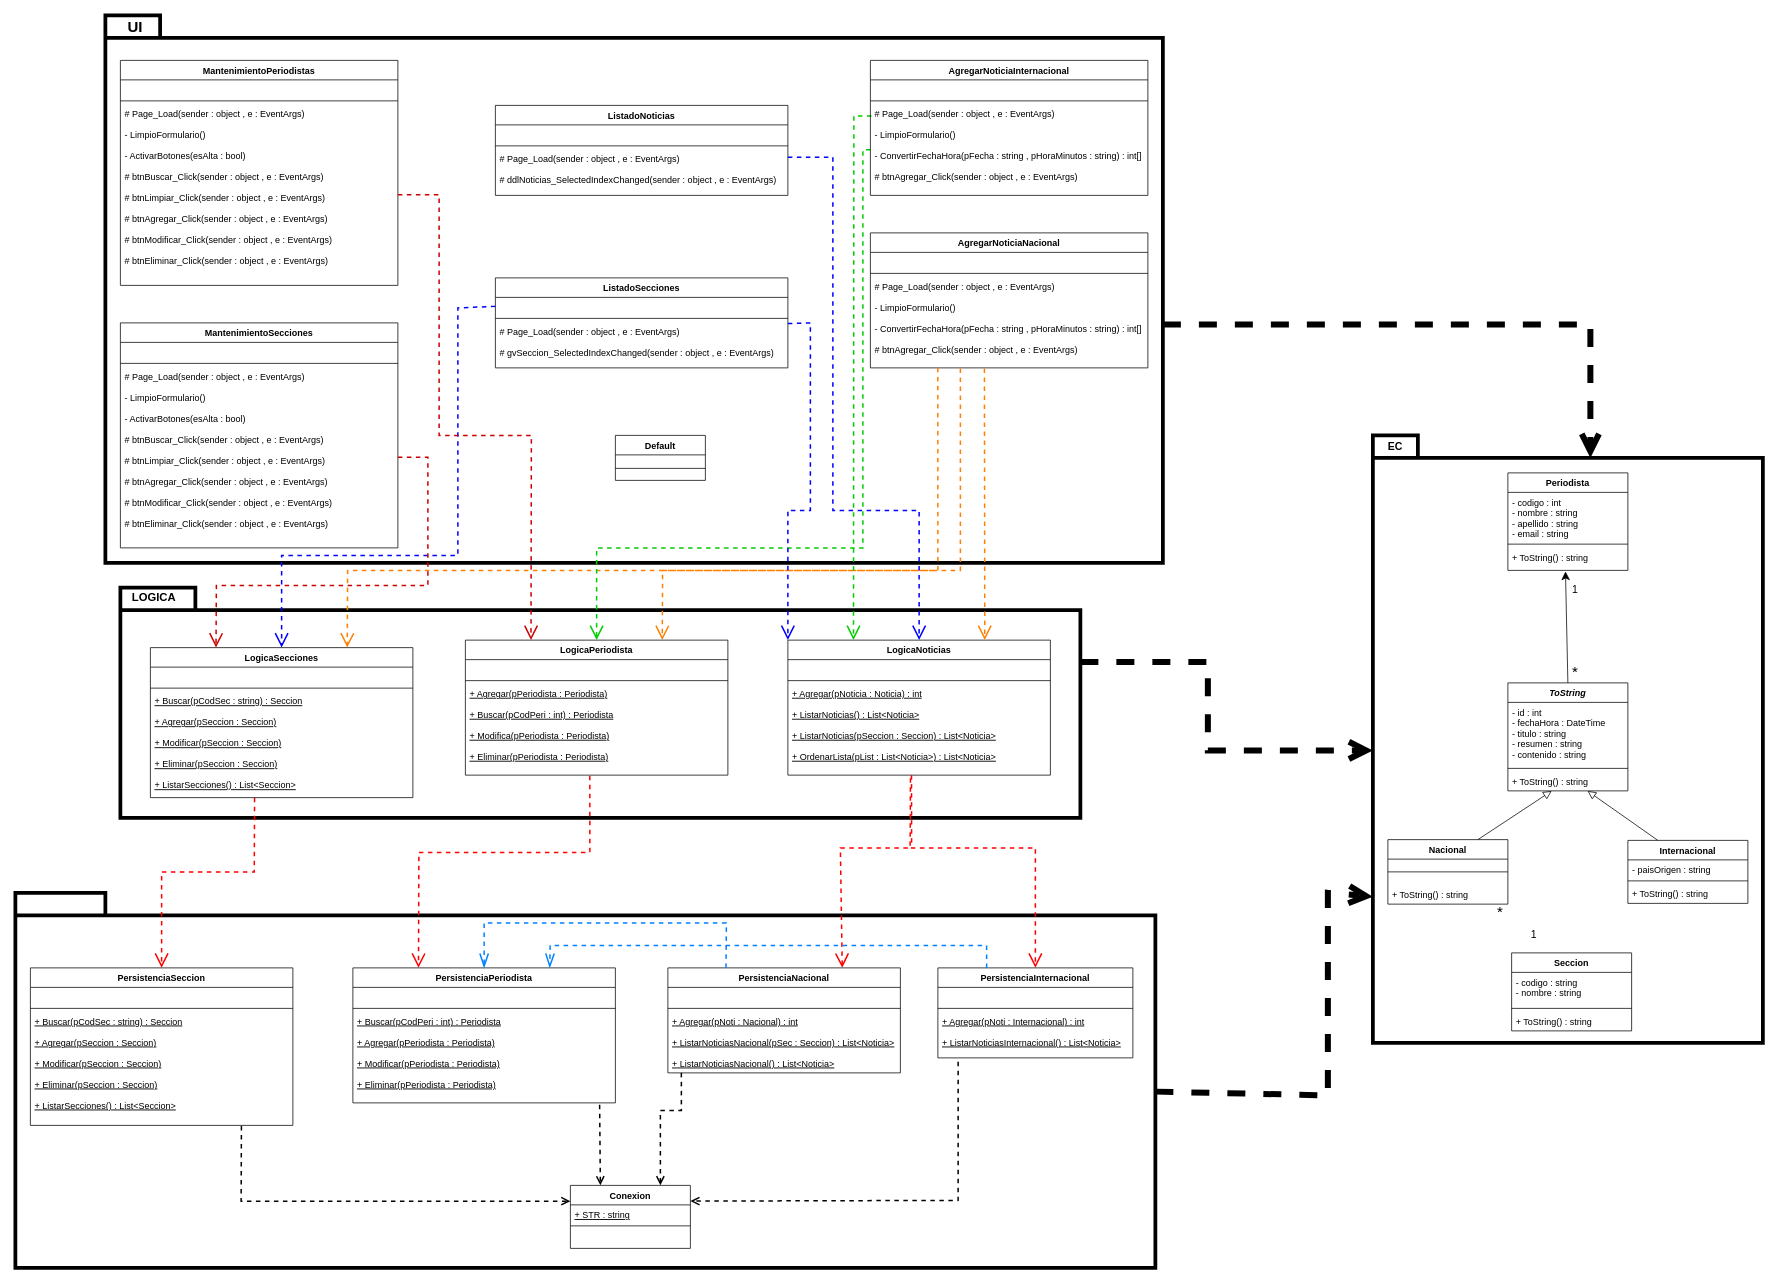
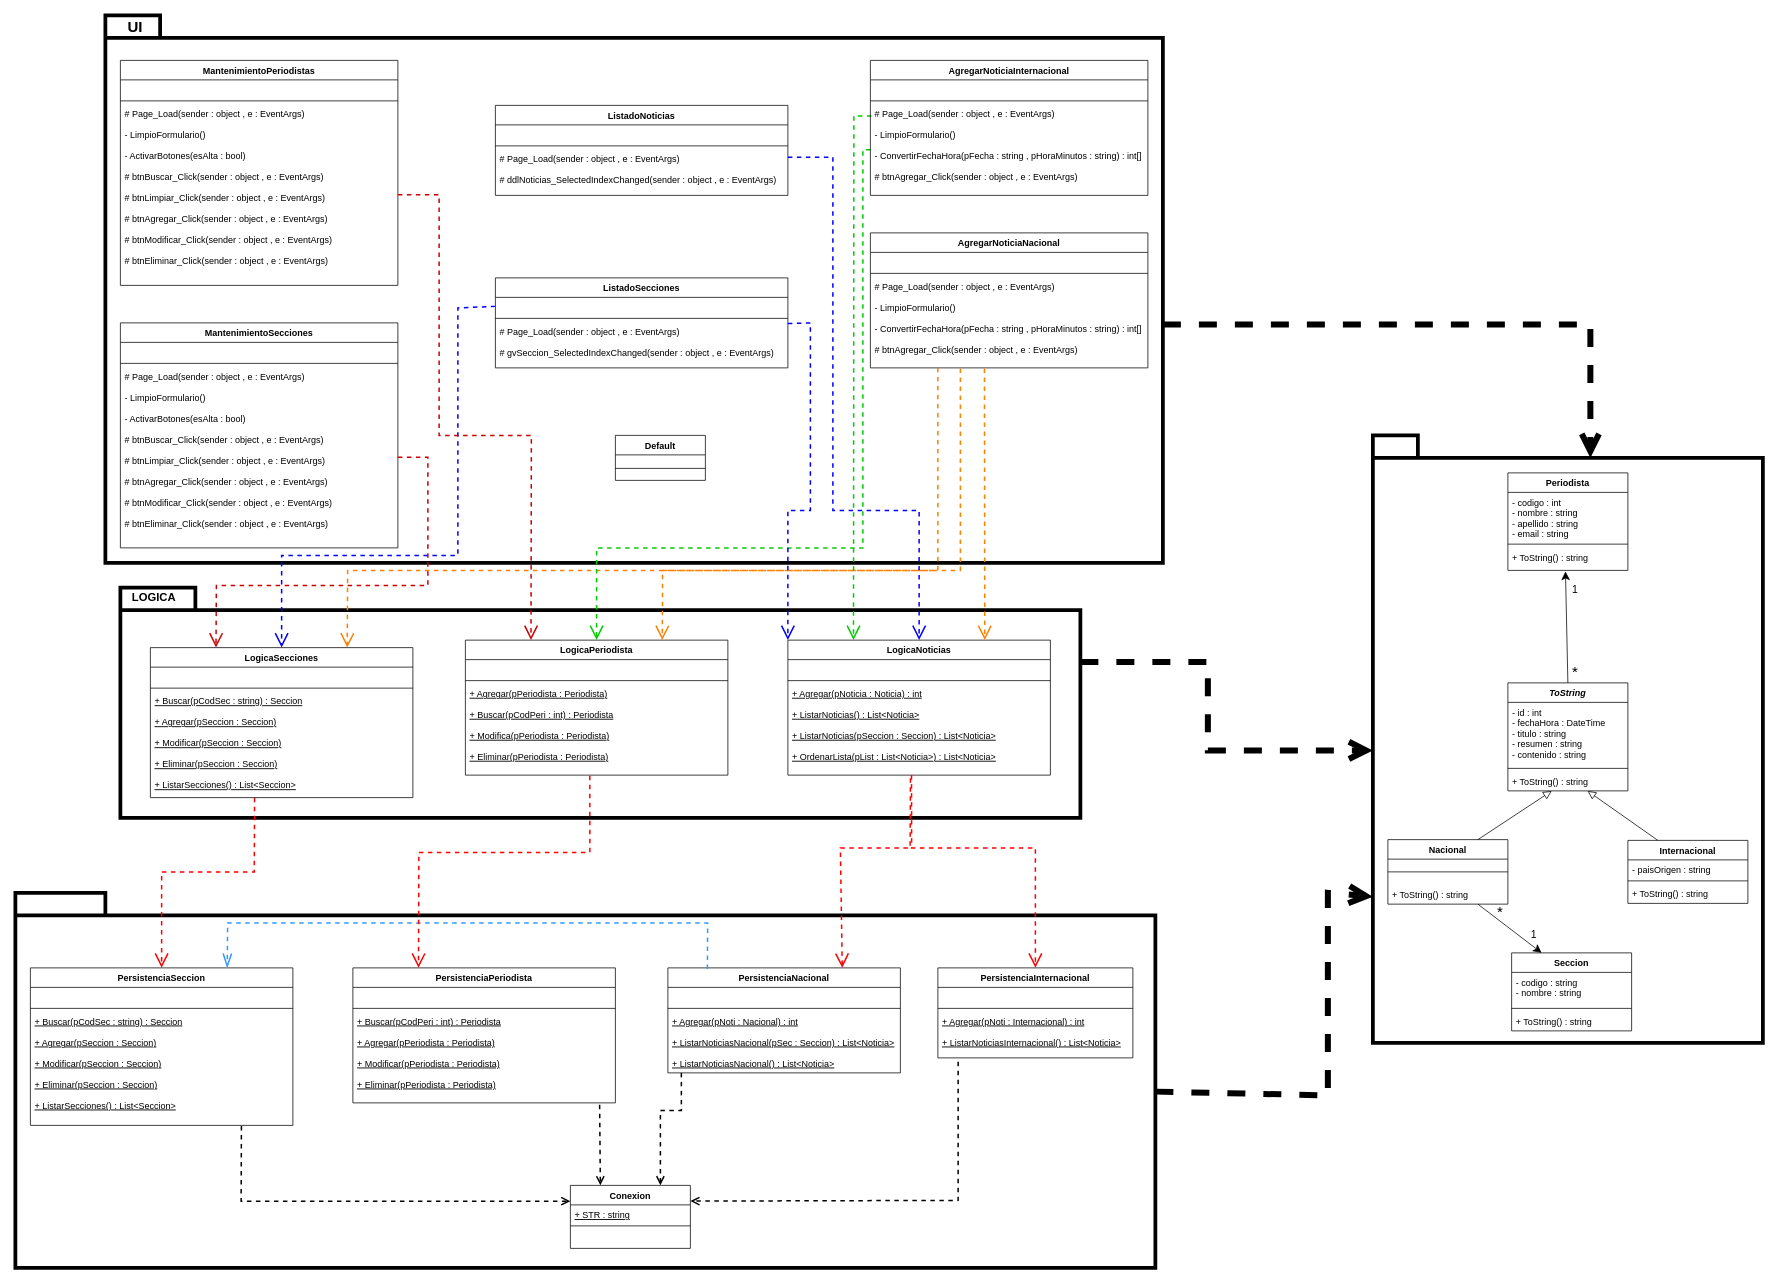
- <mxCell id="9" value="&lt;font size=&quot;1&quot;&gt;&lt;b style=&quot;font-size: 14px&quot;&gt;EC&lt;/b&gt;&lt;/font&gt;" style="text;html=1;strokeColor=none;fillColor=none;align=center;verticalAlign=middle;whiteSpace=wrap;rounded=0;" parent="1" vertex="1"><mxGeometry x="1830" y="580" width="60" height="30" as="geometry" /></mxCell>
+ <mxCell id="55" value="" style="html=1;verticalAlign=bottom;endArrow=openThin;dashed=1;endSize=15;rounded=0;fontSize=14;fontColor=#FFFFFF;strokeWidth=2;exitX=0.17;exitY=0.01;exitDx=0;exitDy=0;entryX=0.75;entryY=0;entryDx=0;entryDy=0;endFill=0;exitPerimeter=0;strokeColor=#3399FF;" parent="1" source="41" target="49" edge="1"><mxGeometry relative="1" as="geometry"><mxPoint x="942.5" y="1290" as="sourcePoint" /><mxPoint x="620" y="1290" as="targetPoint" /><Array as="points"><mxPoint x="943" y="1230" /><mxPoint x="303" y="1230" /></Array></mxGeometry></mxCell>
+ <mxCell id="30" value="" style="endArrow=classic;html=1;rounded=0;fontSize=14;endSize=9;strokeWidth=1;exitX=0.75;exitY=1;exitDx=0;exitDy=0;entryX=0.25;entryY=0;entryDx=0;entryDy=0;" parent="1" source="10" target="26" edge="1"><mxGeometry width="50" height="50" relative="1" as="geometry"><mxPoint x="2091.6" y="1270" as="sourcePoint" /><mxPoint x="1960" y="1270" as="targetPoint" /></mxGeometry></mxCell>
- <mxCell id="54" value="" style="html=1;verticalAlign=bottom;endArrow=openThin;dashed=1;endSize=15;rounded=0;fontSize=14;fontColor=#FFFFFF;strokeWidth=2;exitX=0.25;exitY=0;exitDx=0;exitDy=0;entryX=0.5;entryY=0;entryDx=0;entryDy=0;endFill=0;strokeColor=#007FFF;" parent="1" source="41" target="45" edge="1"><mxGeometry relative="1" as="geometry"><mxPoint x="992.5" y="1280" as="sourcePoint" /><mxPoint x="410" y="1280" as="targetPoint" /><Array as="points"><mxPoint x="968" y="1230" /><mxPoint x="645" y="1230" /></Array></mxGeometry></mxCell>
- <mxCell id="53" value="return" style="html=1;verticalAlign=bottom;endArrow=openThin;dashed=1;endSize=15;rounded=0;fontSize=14;fontColor=#FFFFFF;strokeWidth=2;exitX=0.25;exitY=0;exitDx=0;exitDy=0;entryX=0.75;entryY=0;entryDx=0;entryDy=0;endFill=0;strokeColor=#007FFF;" parent="1" source="37" target="45" edge="1"><mxGeometry relative="1" as="geometry"><mxPoint x="1330" y="1270" as="sourcePoint" /><mxPoint x="720" y="1260" as="targetPoint" /><Array as="points"><mxPoint x="1315" y="1260" /><mxPoint x="733" y="1260" /></Array></mxGeometry></mxCell>
